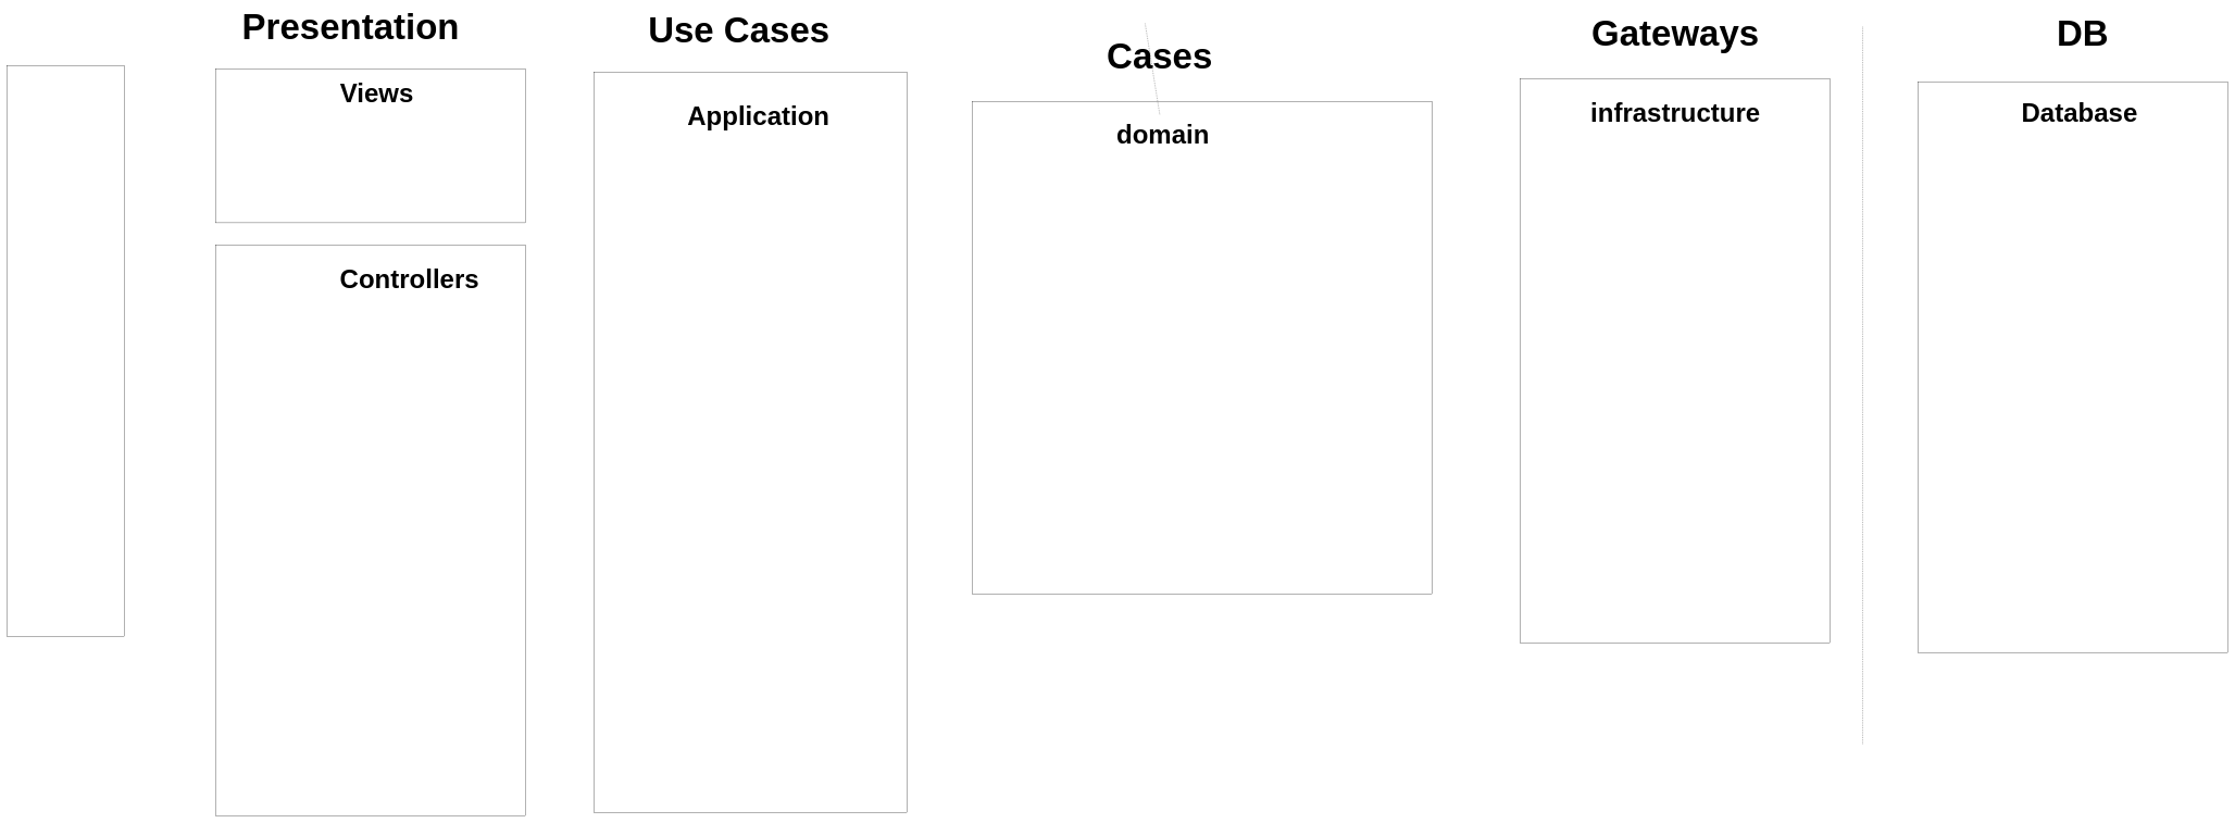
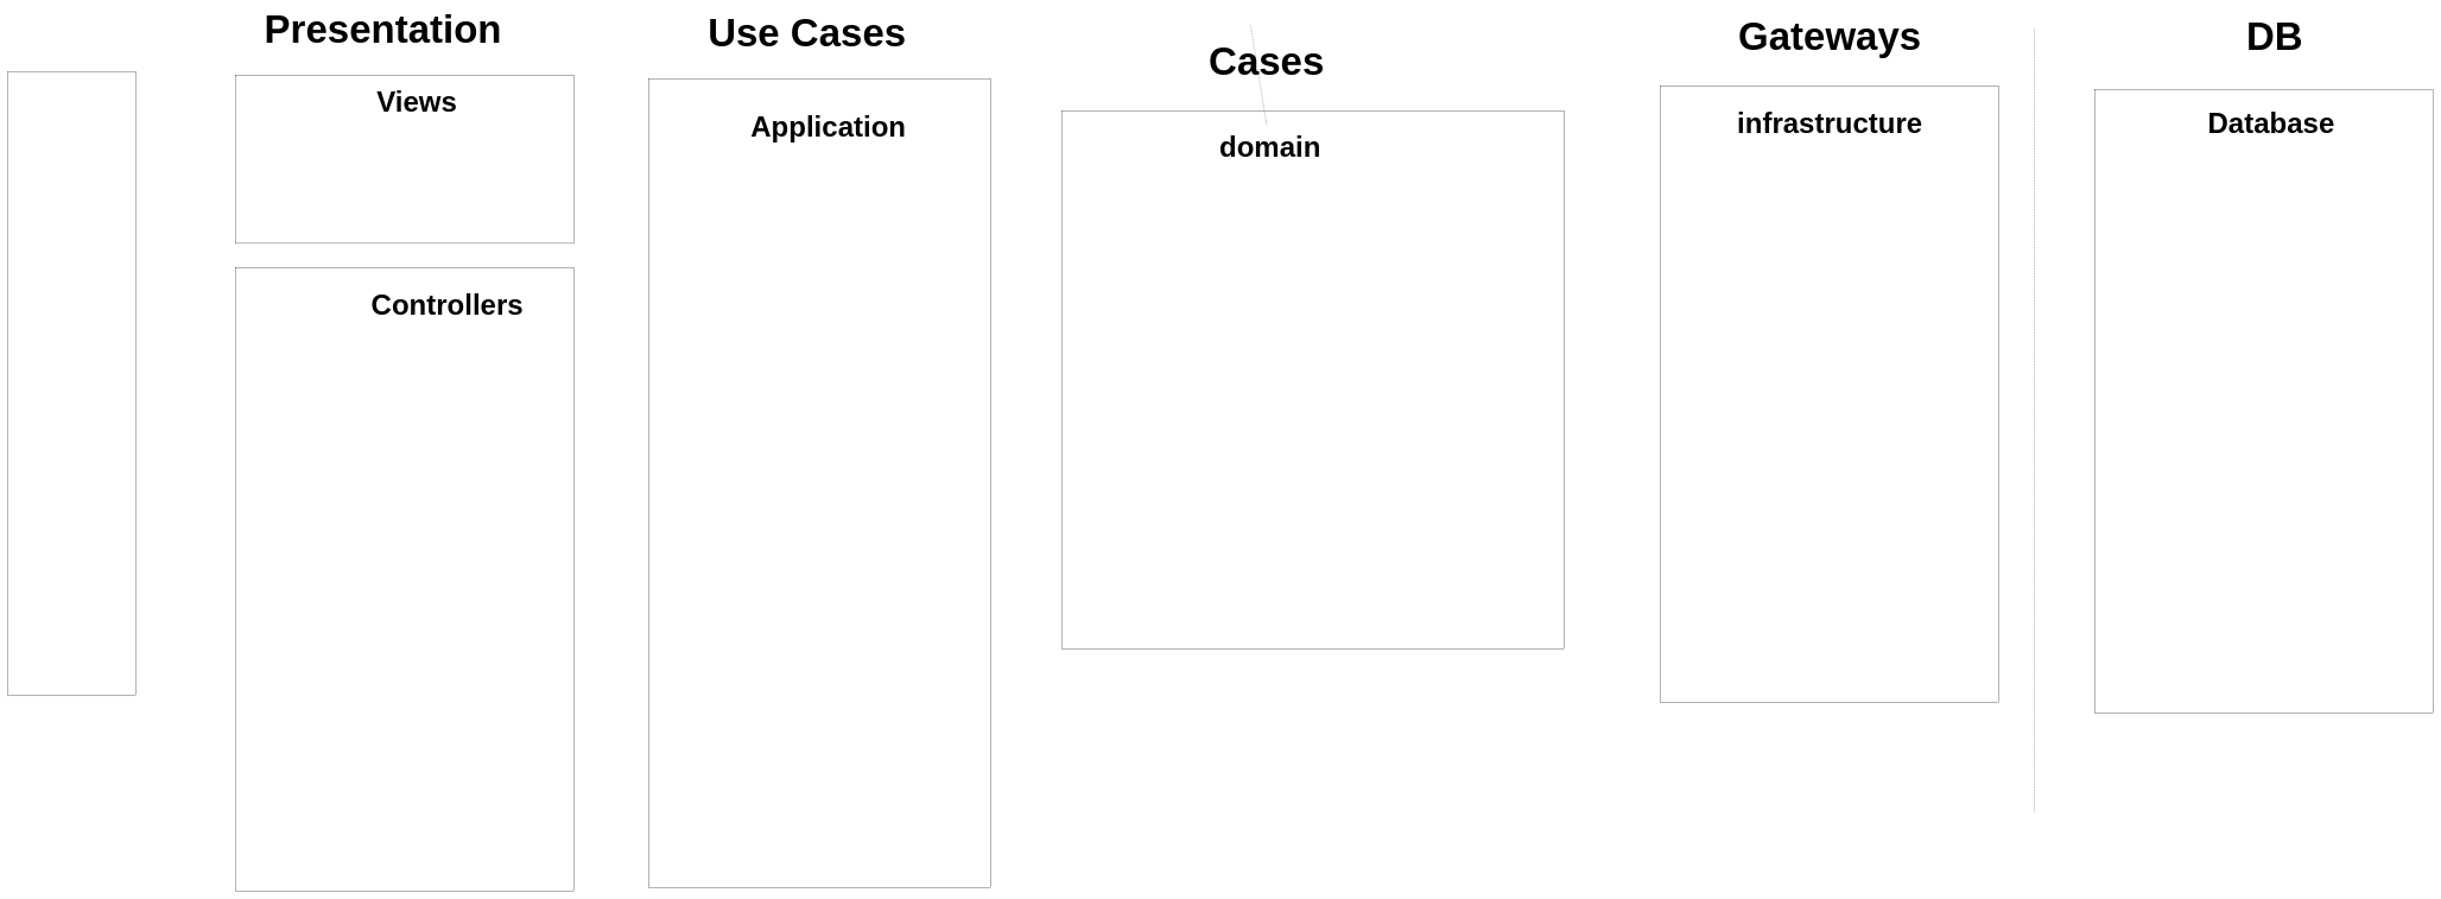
- <mxCell id="14" value="Views" style="text;html=1;strokeColor=none;fillColor=none;align=center;verticalAlign=middle;whiteSpace=wrap;rounded=0;fontStyle=1;fontSize=80;" vertex="1" parent="1"><mxGeometry x="1020" y="250" width="270" height="70" as="geometry" /></mxCell>
+ <mxCell id="14" value="Views" style="text;html=1;strokeColor=none;fillColor=none;align=center;verticalAlign=middle;whiteSpace=wrap;rounded=0;fontStyle=1;fontSize=80;" vertex="1" parent="1"><mxGeometry x="1035" y="250" width="270" height="70" as="geometry" /></mxCell>
